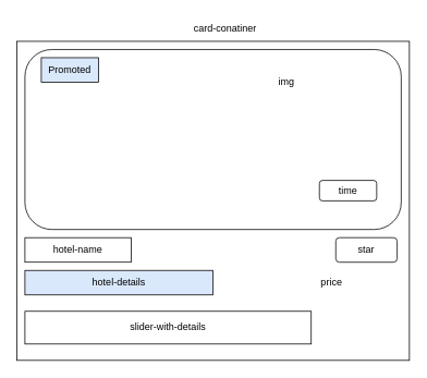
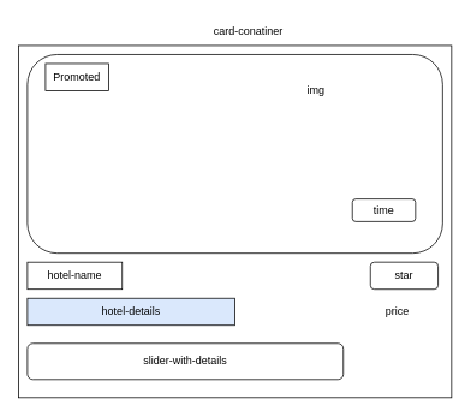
- <mxCell id="5" value="Promoted" style="rounded=0;whiteSpace=wrap;html=1;fillColor=#dae8fc;" vertex="1" parent="1"><mxGeometry x="50" y="70" width="70" height="30" as="geometry" /></mxCell>
+ <mxCell id="5" value="Promoted" style="rounded=0;whiteSpace=wrap;html=1;" vertex="1" parent="1"><mxGeometry x="50" y="70" width="70" height="30" as="geometry" /></mxCell>
- <mxCell id="8" value="hotel-name" style="rounded=0;whiteSpace=wrap;html=1;" vertex="1" parent="1"><mxGeometry x="30" y="290" width="130" height="30" as="geometry" /></mxCell>
+ <mxCell id="8" value="hotel-name" style="rounded=0;whiteSpace=wrap;html=1;" vertex="1" parent="1"><mxGeometry x="30" y="290" width="105" height="30" as="geometry" /></mxCell>
- <mxCell id="11" value="price" style="text;html=1;strokeColor=none;fillColor=none;align=center;verticalAlign=middle;whiteSpace=wrap;rounded=0;" vertex="1" parent="1"><mxGeometry x="375" y="330" width="60" height="30" as="geometry" /></mxCell>
+ <mxCell id="11" value="price" style="text;html=1;strokeColor=none;fillColor=none;align=center;verticalAlign=middle;whiteSpace=wrap;rounded=0;" vertex="1" parent="1"><mxGeometry x="410" y="330" width="60" height="30" as="geometry" /></mxCell>
- <mxCell id="12" value="slider-with-details" style="rounded=0;whiteSpace=wrap;html=1;" vertex="1" parent="1"><mxGeometry x="30" y="380" width="350" height="40" as="geometry" /></mxCell>
+ <mxCell id="12" value="slider-with-details" style="whiteSpace=wrap;html=1;rounded=1;" vertex="1" parent="1"><mxGeometry x="30" y="380" width="350" height="40" as="geometry" /></mxCell>
